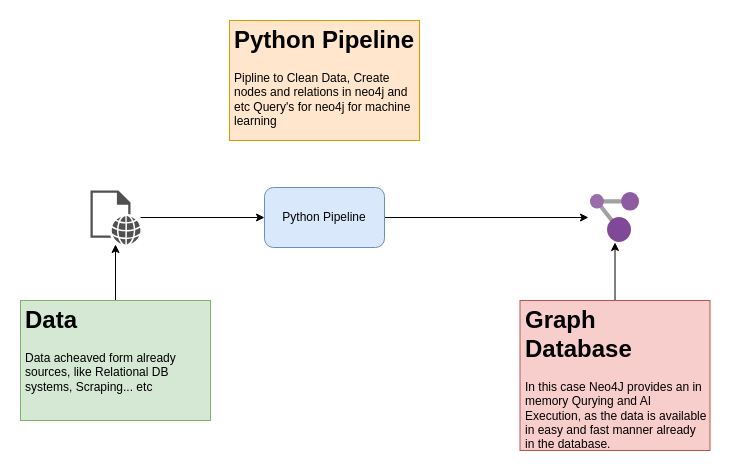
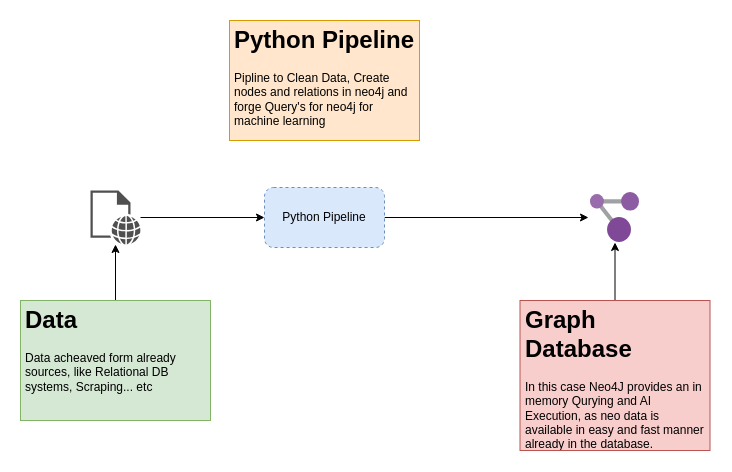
- <mxCell id="9" value="&lt;h1&gt;Python Pipeline&lt;/h1&gt;&lt;p&gt;Pipline to Clean Data, Create nodes and relations in neo4j and etc Query's for neo4j for machine learning&lt;/p&gt;" style="text;html=1;strokeColor=#d79b00;fillColor=#ffe6cc;spacing=5;spacingTop=-20;whiteSpace=wrap;overflow=hidden;rounded=0;" vertex="1" parent="1"><mxGeometry x="229" y="20" width="190" height="120" as="geometry" /></mxCell>
+ <mxCell id="9" value="&lt;h1&gt;Python Pipeline&lt;/h1&gt;&lt;p&gt;Pipline to Clean Data, Create nodes and relations in neo4j and forge Query's for neo4j for machine learning&lt;/p&gt;" style="text;html=1;strokeColor=#d79b00;fillColor=#ffe6cc;spacing=5;spacingTop=-20;whiteSpace=wrap;overflow=hidden;rounded=0;" vertex="1" parent="1"><mxGeometry x="229" y="20" width="190" height="120" as="geometry" /></mxCell>
- <mxCell id="5" value="Python Pipeline" style="rounded=1;whiteSpace=wrap;html=1;fillColor=#dae8fc;strokeColor=#6c8ebf;" vertex="1" parent="1"><mxGeometry x="264" y="187" width="120" height="60" as="geometry" /></mxCell>
+ <mxCell id="5" value="Python Pipeline" style="rounded=1;whiteSpace=wrap;html=1;fillColor=#dae8fc;strokeColor=#6c8ebf;dashed=1;" vertex="1" parent="1"><mxGeometry x="264" y="187" width="120" height="60" as="geometry" /></mxCell>
- <mxCell id="11" value="&lt;h1&gt;Graph Database&lt;/h1&gt;&lt;p&gt;In this case Neo4J provides an in memory Qurying and AI Execution, as the data is available in easy and fast manner already in the database.&lt;/p&gt;" style="text;html=1;strokeColor=#b85450;fillColor=#f8cecc;spacing=5;spacingTop=-20;whiteSpace=wrap;overflow=hidden;rounded=0;" vertex="1" parent="1"><mxGeometry x="519.5" y="300" width="190" height="150" as="geometry" /></mxCell>
+ <mxCell id="11" value="&lt;h1&gt;Graph Database&lt;/h1&gt;&lt;p&gt;In this case Neo4J provides an in memory Qurying and AI Execution, as neo data is available in easy and fast manner already in the database.&lt;/p&gt;" style="text;html=1;strokeColor=#b85450;fillColor=#f8cecc;spacing=5;spacingTop=-20;whiteSpace=wrap;overflow=hidden;rounded=0;" vertex="1" parent="1"><mxGeometry x="519.5" y="300" width="190" height="150" as="geometry" /></mxCell>
